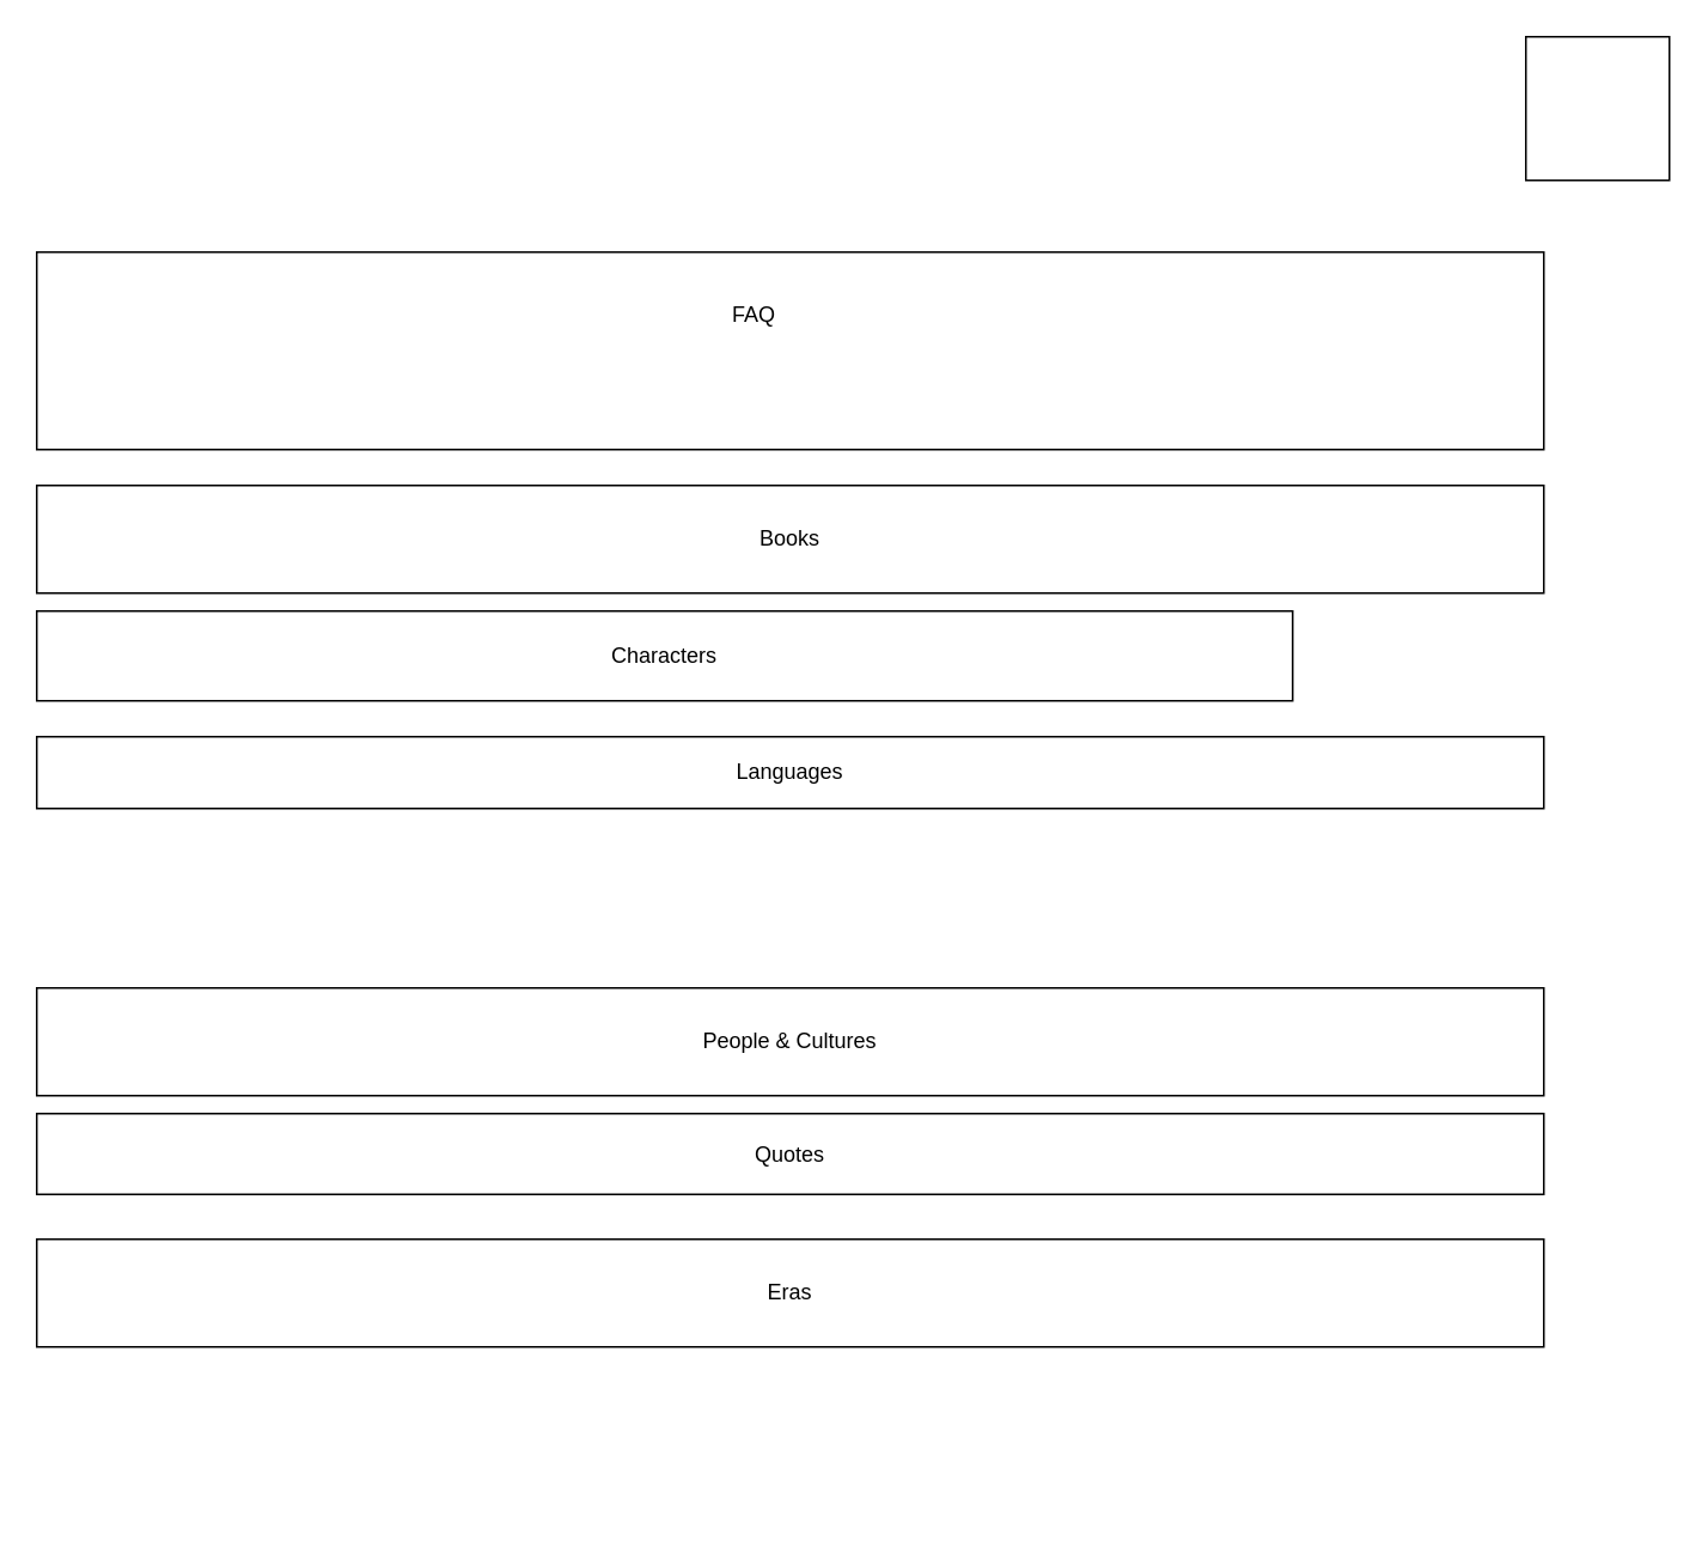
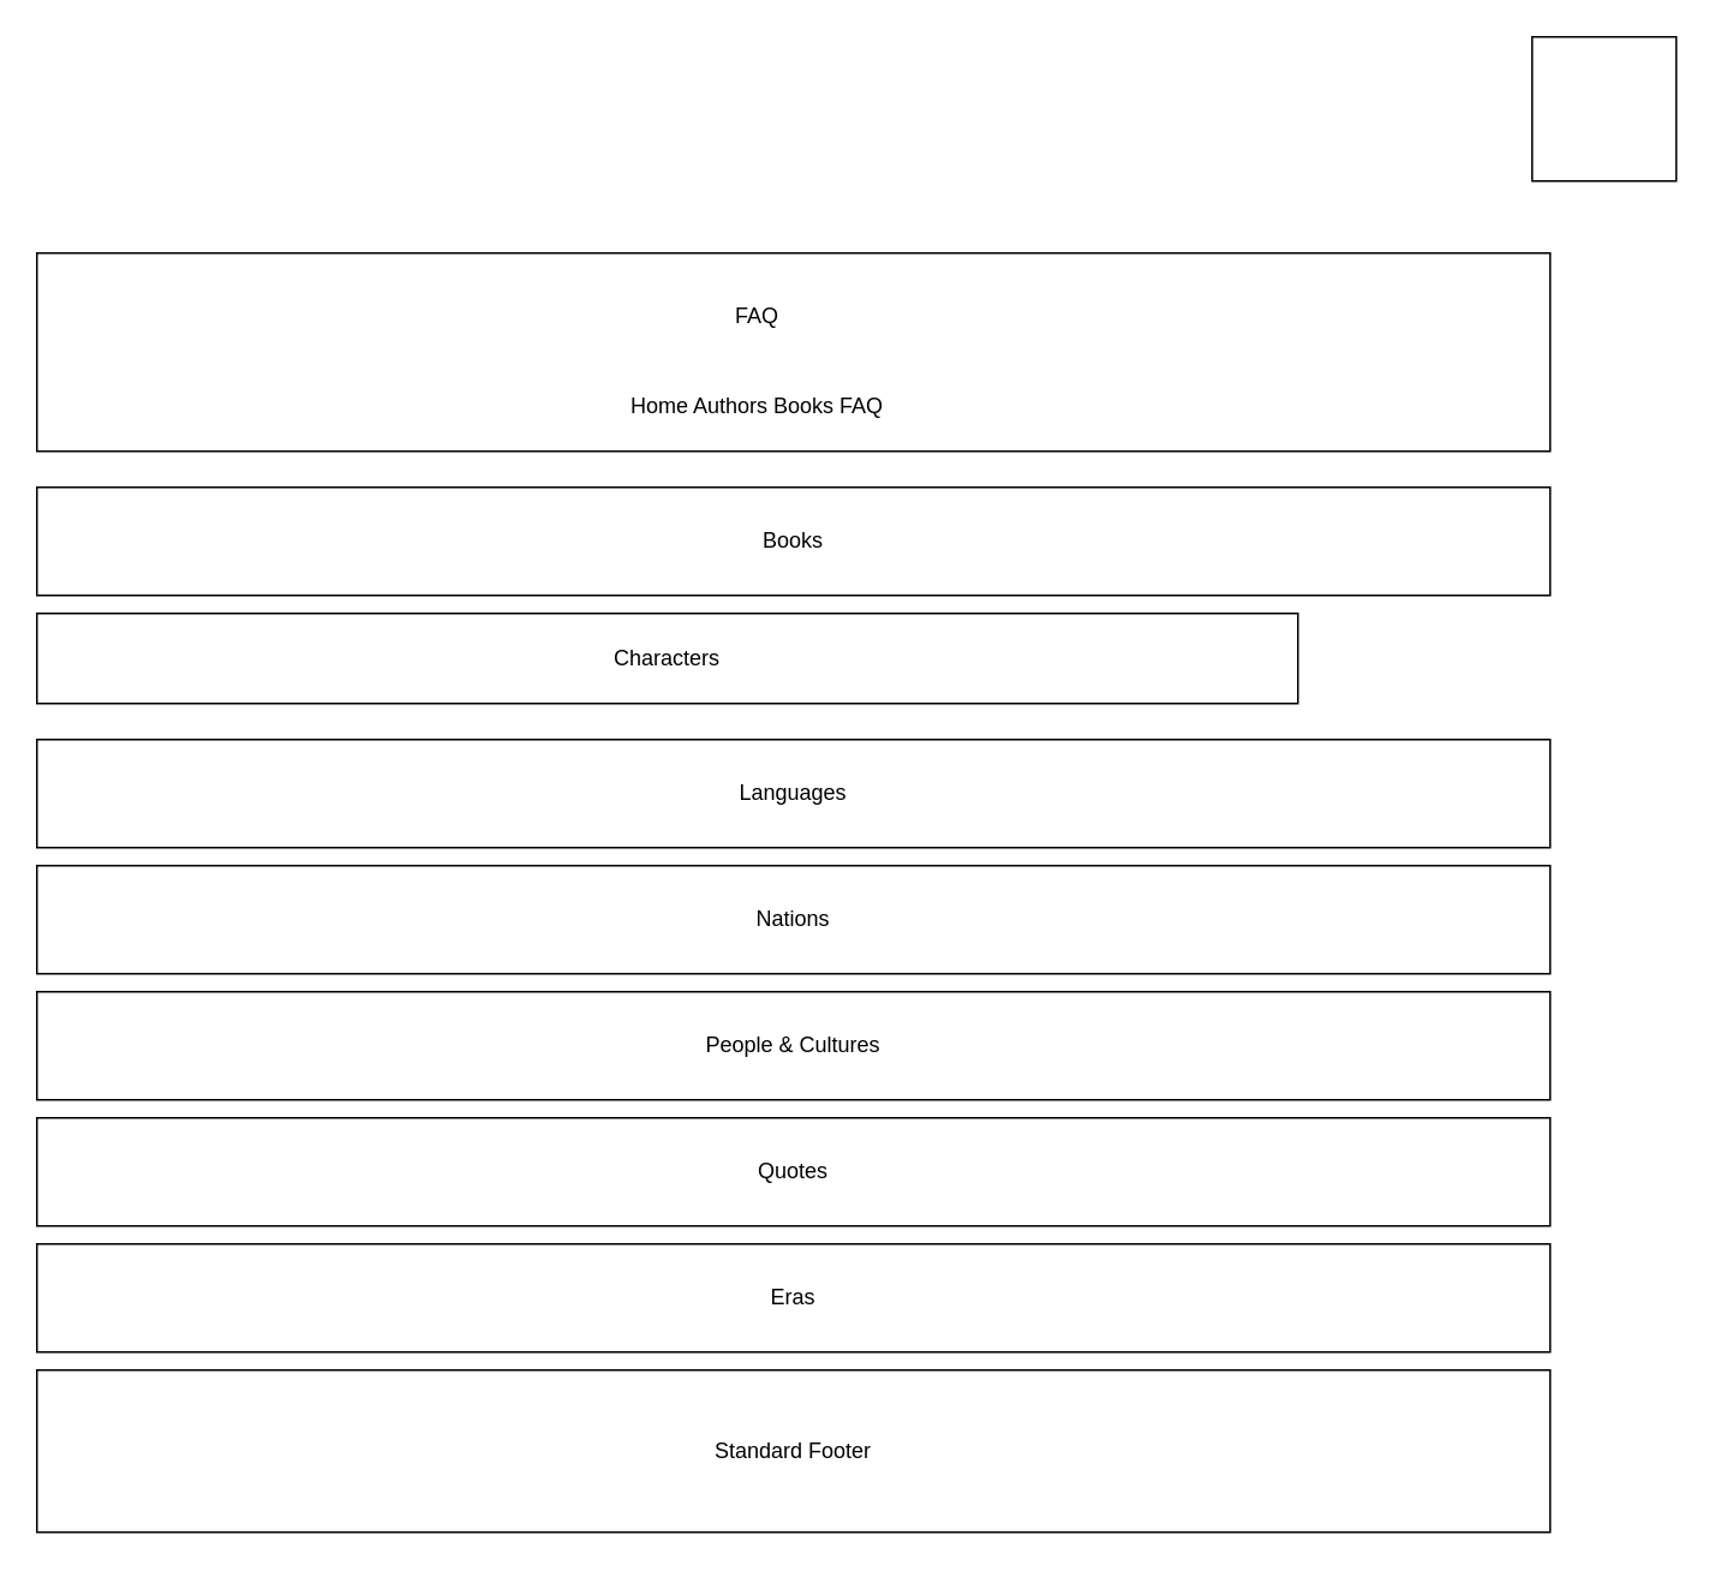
+ <mxCell id="5" value="Home Authors Books FAQ" style="text;html=1;align=center;verticalAlign=middle;whiteSpace=wrap;rounded=0;" parent="1" vertex="1"><mxGeometry x="30" y="210" width="780" height="30" as="geometry" /></mxCell>
- <mxCell id="9" value="Languages" style="rounded=0;whiteSpace=wrap;html=1;" vertex="1" parent="1"><mxGeometry x="20" y="410" width="840" height="40" as="geometry" /></mxCell>
+ <mxCell id="9" value="Languages" style="rounded=0;whiteSpace=wrap;html=1;" vertex="1" parent="1"><mxGeometry x="20" y="410" width="840" height="60" as="geometry" /></mxCell>
+ <mxCell id="10" value="Nations" style="rounded=0;whiteSpace=wrap;html=1;" vertex="1" parent="1"><mxGeometry x="20" y="480" width="840" height="60" as="geometry" /></mxCell>
- <mxCell id="12" value="Quotes" style="rounded=0;whiteSpace=wrap;html=1;" vertex="1" parent="1"><mxGeometry x="20" y="620" width="840" height="45" as="geometry" /></mxCell>
+ <mxCell id="12" value="Quotes" style="rounded=0;whiteSpace=wrap;html=1;" vertex="1" parent="1"><mxGeometry x="20" y="620" width="840" height="60" as="geometry" /></mxCell>
+ <mxCell id="3" value="Standard Footer" style="rounded=0;whiteSpace=wrap;html=1;" parent="1" vertex="1"><mxGeometry x="20" y="760" width="840" height="90" as="geometry" /></mxCell>
